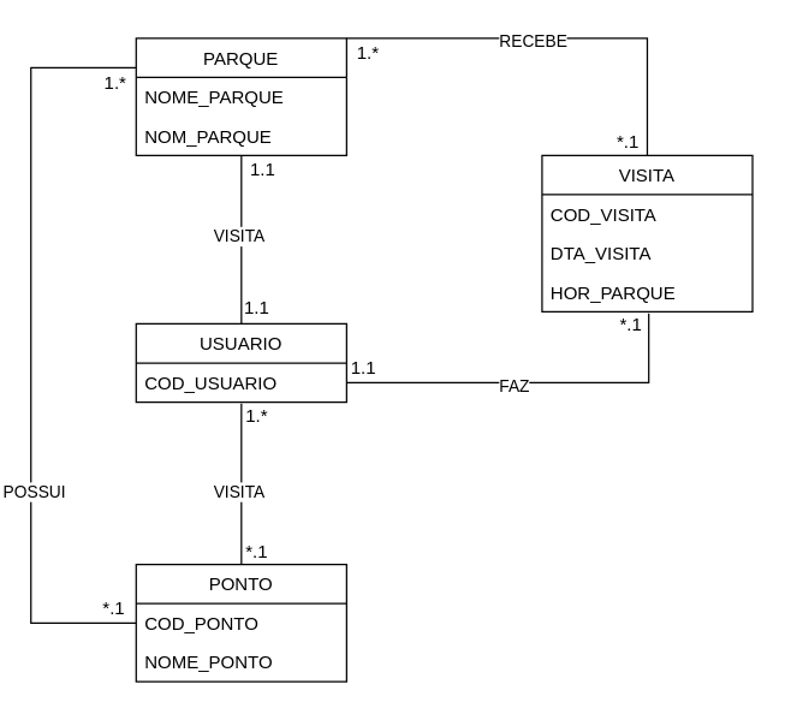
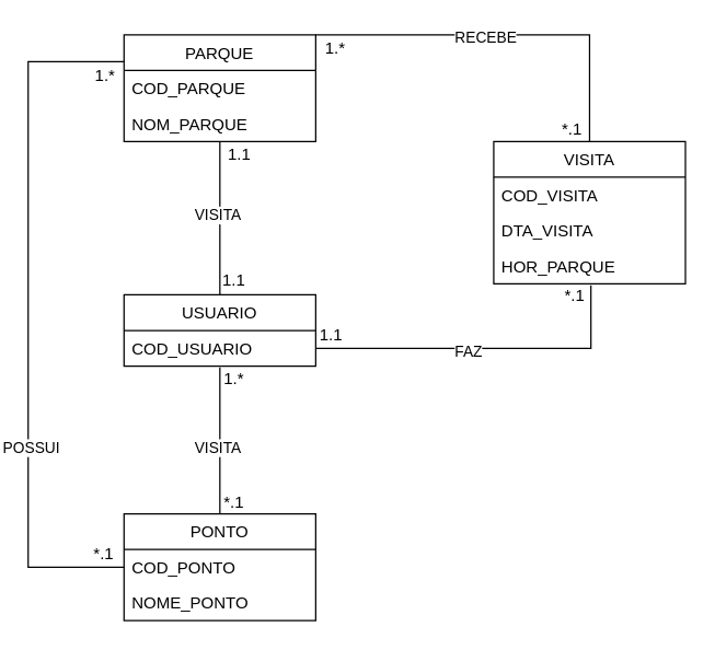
- <mxCell id="5" value="NOME_PARQUE" style="text;strokeColor=none;fillColor=none;align=left;verticalAlign=top;spacingLeft=4;spacingRight=4;overflow=hidden;rotatable=0;points=[[0,0.5],[1,0.5]];portConstraint=eastwest;" vertex="1" parent="4"><mxGeometry y="26" width="140" height="26" as="geometry" /></mxCell>
+ <mxCell id="5" value="COD_PARQUE" style="text;strokeColor=none;fillColor=none;align=left;verticalAlign=top;spacingLeft=4;spacingRight=4;overflow=hidden;rotatable=0;points=[[0,0.5],[1,0.5]];portConstraint=eastwest;" vertex="1" parent="4"><mxGeometry y="26" width="140" height="26" as="geometry" /></mxCell>
